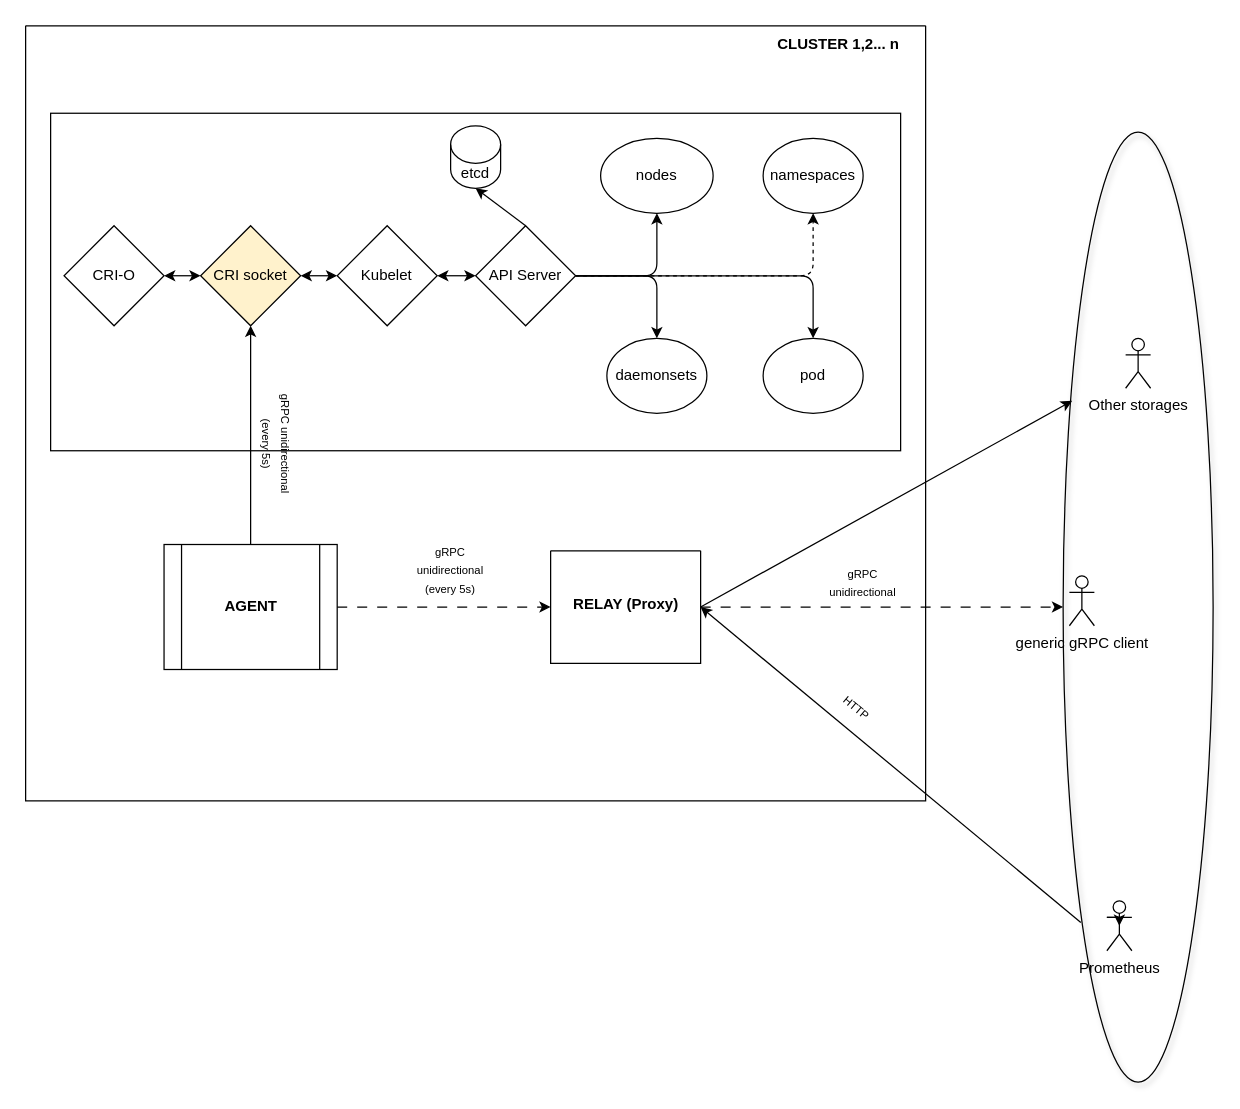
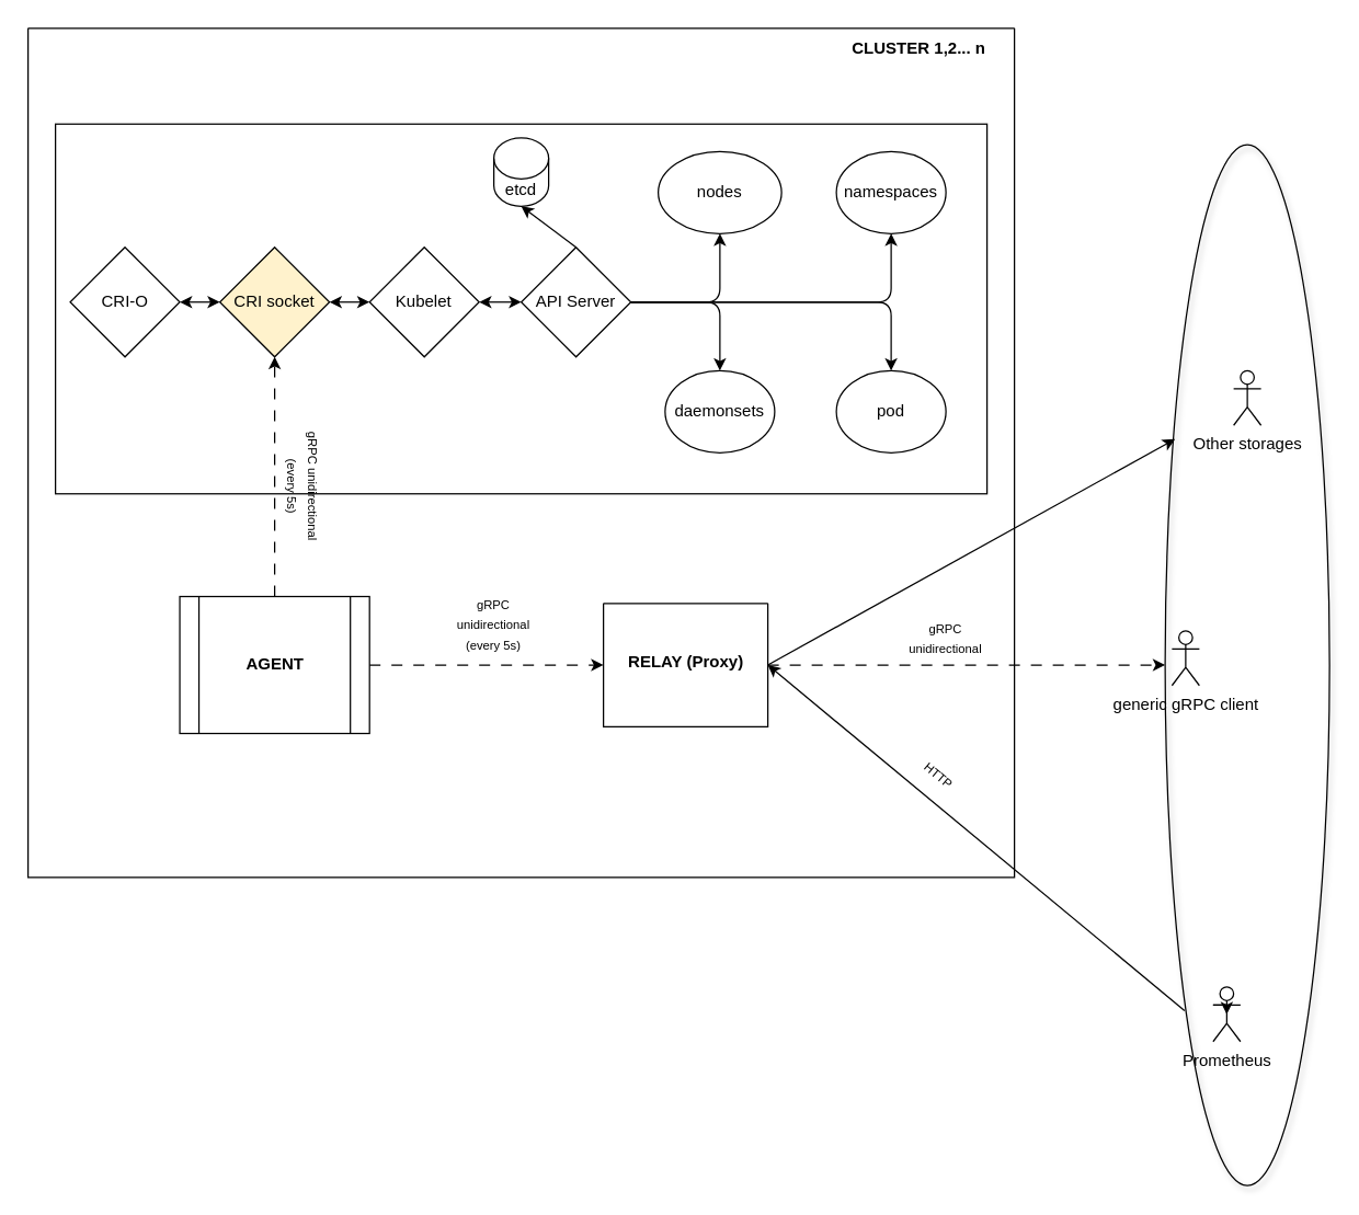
- <mxCell id="26" value="" style="endArrow=classic;html=1;rounded=1;exitX=1;exitY=0.5;exitDx=0;exitDy=0;entryX=0.5;entryY=1;entryDx=0;entryDy=0;curved=0;dashed=1;" parent="2" source="22" target="16" edge="1"><mxGeometry width="50" height="50" relative="1" as="geometry"><mxPoint x="780" y="470" as="sourcePoint" /><mxPoint x="830" y="420" as="targetPoint" /><Array as="points"><mxPoint x="630" y="200" /></Array></mxGeometry></mxCell>
+ <mxCell id="26" value="" style="endArrow=classic;html=1;rounded=1;exitX=1;exitY=0.5;exitDx=0;exitDy=0;entryX=0.5;entryY=1;entryDx=0;entryDy=0;curved=0;" parent="2" source="22" target="16" edge="1"><mxGeometry width="50" height="50" relative="1" as="geometry"><mxPoint x="780" y="470" as="sourcePoint" /><mxPoint x="830" y="420" as="targetPoint" /><Array as="points"><mxPoint x="630" y="200" /></Array></mxGeometry></mxCell>
- <mxCell id="24" value="" style="endArrow=classic;html=1;rounded=0;exitX=0.5;exitY=0;exitDx=0;exitDy=0;entryX=0.5;entryY=1;entryDx=0;entryDy=0;strokeColor=default;dashed=0;dashPattern=8 8;" parent="2" source="4" target="15" edge="1"><mxGeometry width="50" height="50" relative="1" as="geometry"><mxPoint x="780" y="470" as="sourcePoint" /><mxPoint x="830" y="420" as="targetPoint" /></mxGeometry></mxCell>
+ <mxCell id="24" value="" style="endArrow=classic;html=1;rounded=0;exitX=0.5;exitY=0;exitDx=0;exitDy=0;entryX=0.5;entryY=1;entryDx=0;entryDy=0;strokeColor=default;dashed=1;dashPattern=8 8;" parent="2" source="4" target="15" edge="1"><mxGeometry width="50" height="50" relative="1" as="geometry"><mxPoint x="780" y="470" as="sourcePoint" /><mxPoint x="830" y="420" as="targetPoint" /></mxGeometry></mxCell>
